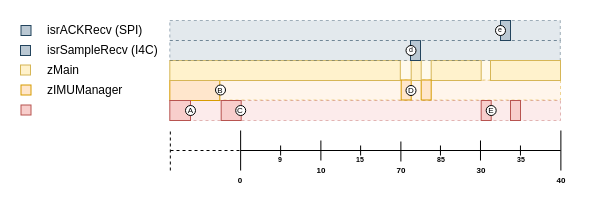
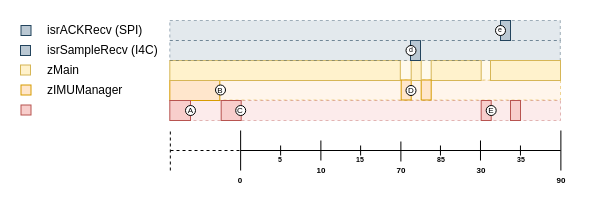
- <mxCell id="26" value="9" style="text;html=1;strokeColor=none;fillColor=none;align=center;verticalAlign=middle;whiteSpace=wrap;rounded=0;fontSize=7;fontStyle=1" parent="1" vertex="1"><mxGeometry x="270.19" y="150" width="19.6" height="20" as="geometry" /></mxCell>
+ <mxCell id="26" value="5" style="text;html=1;strokeColor=none;fillColor=none;align=center;verticalAlign=middle;whiteSpace=wrap;rounded=0;fontSize=7;fontStyle=1" parent="1" vertex="1"><mxGeometry x="270.19" y="150" width="19.6" height="20" as="geometry" /></mxCell>
- <mxCell id="21" value="40" style="text;html=1;strokeColor=none;fillColor=none;align=center;verticalAlign=middle;whiteSpace=wrap;rounded=0;fontSize=8;fontStyle=1" parent="1" vertex="1"><mxGeometry x="550.59" y="170" width="19.6" height="20" as="geometry" /></mxCell>
+ <mxCell id="21" value="90" style="text;html=1;strokeColor=none;fillColor=none;align=center;verticalAlign=middle;whiteSpace=wrap;rounded=0;fontSize=8;fontStyle=1" parent="1" vertex="1"><mxGeometry x="550.59" y="170" width="19.6" height="20" as="geometry" /></mxCell>
